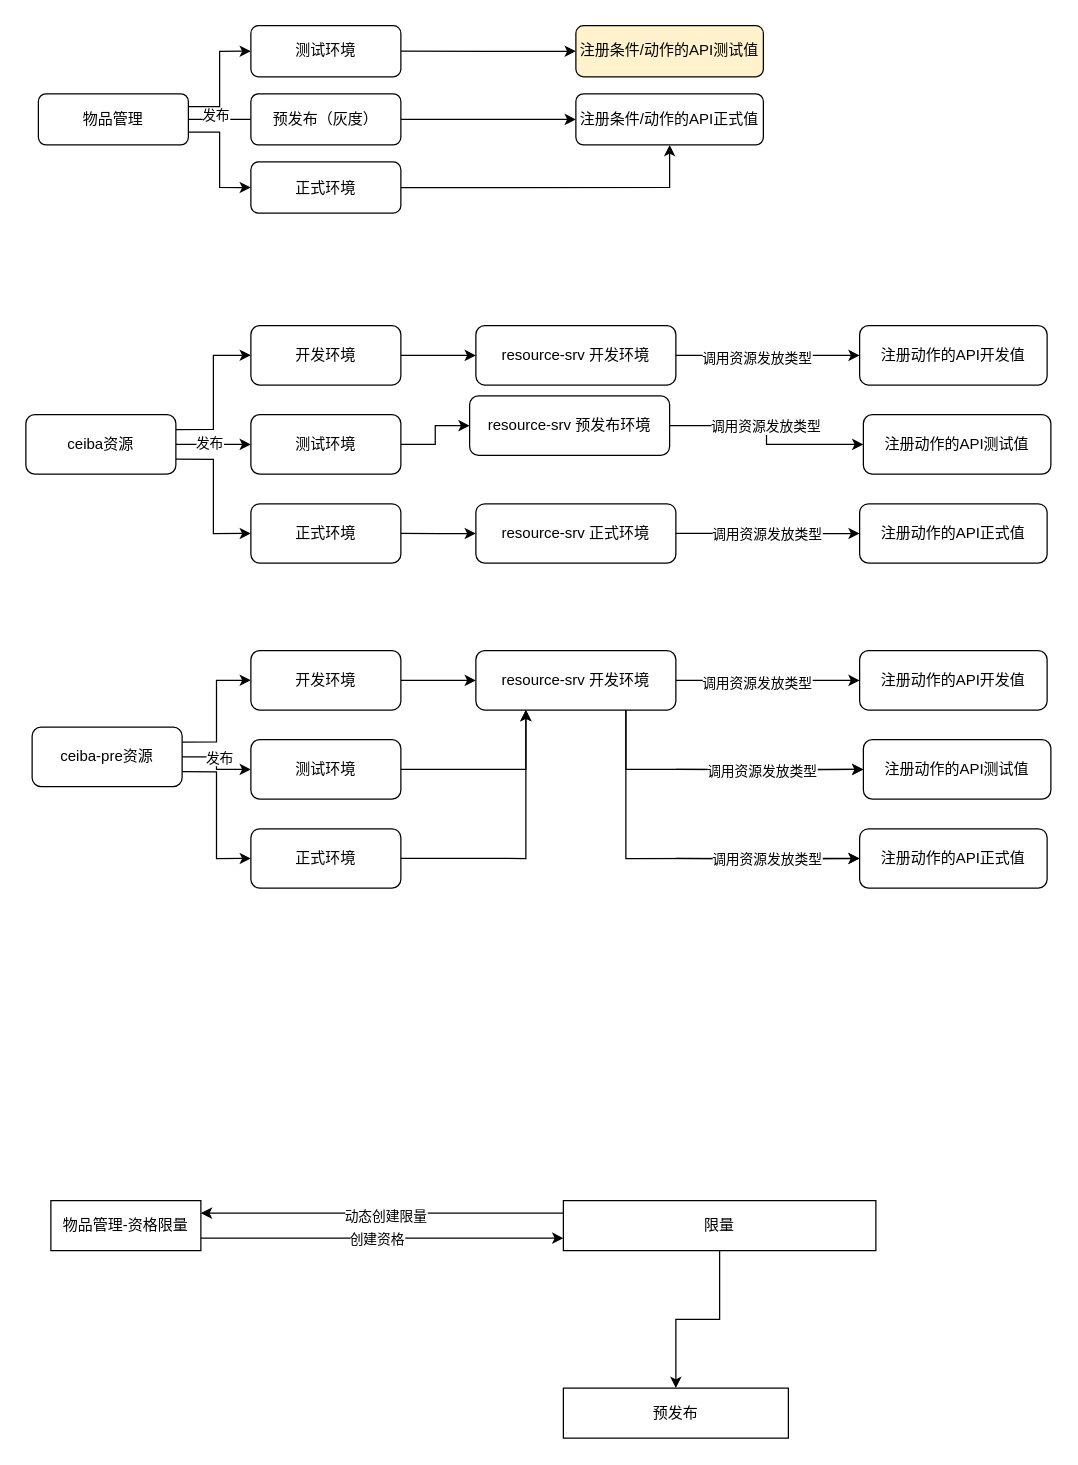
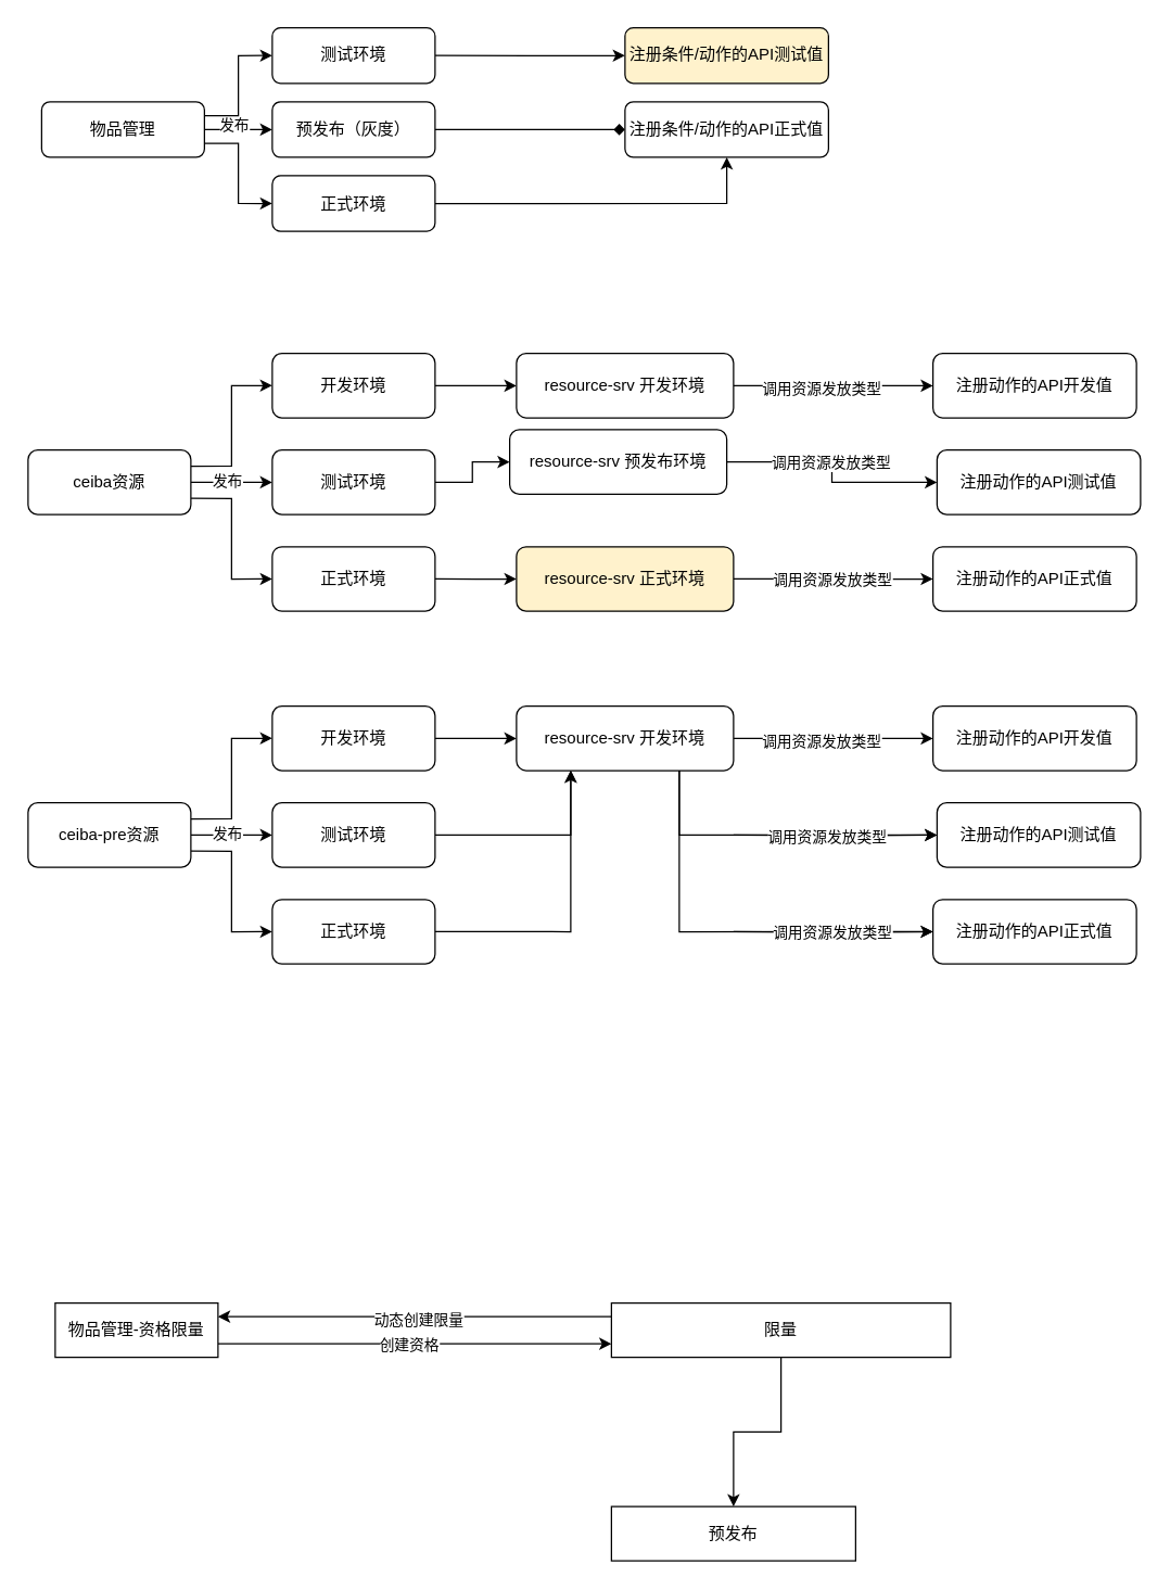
- <mxCell id="55" style="edgeStyle=orthogonalEdgeStyle;rounded=0;orthogonalLoop=1;jettySize=auto;html=1;exitX=1;exitY=0.5;exitDx=0;exitDy=0;entryX=0;entryY=0.5;entryDx=0;entryDy=0;endArrow=none;" edge="1" parent="54" source="59" target="63"><mxGeometry relative="1" as="geometry" /></mxCell>
+ <mxCell id="55" style="edgeStyle=orthogonalEdgeStyle;rounded=0;orthogonalLoop=1;jettySize=auto;html=1;exitX=1;exitY=0.5;exitDx=0;exitDy=0;entryX=0;entryY=0.5;entryDx=0;entryDy=0;" edge="1" parent="54" source="59" target="63"><mxGeometry relative="1" as="geometry" /></mxCell>
- <mxCell id="62" style="edgeStyle=orthogonalEdgeStyle;rounded=0;orthogonalLoop=1;jettySize=auto;html=1;exitX=1;exitY=0.5;exitDx=0;exitDy=0;" edge="1" parent="54" source="63" target="67"><mxGeometry relative="1" as="geometry" /></mxCell>
+ <mxCell id="62" style="edgeStyle=orthogonalEdgeStyle;rounded=0;orthogonalLoop=1;jettySize=auto;html=1;exitX=1;exitY=0.5;exitDx=0;exitDy=0;endArrow=diamond;" edge="1" parent="54" source="63" target="67"><mxGeometry relative="1" as="geometry" /></mxCell>
- <mxCell id="24" value="resource-srv 正式环境" style="rounded=1;whiteSpace=wrap;html=1;" vertex="1" parent="2"><mxGeometry x="360" y="142.5" width="160" height="47.5" as="geometry" /></mxCell>
+ <mxCell id="24" value="resource-srv 正式环境" style="rounded=1;whiteSpace=wrap;html=1;fillColor=#fff2cc;" vertex="1" parent="2"><mxGeometry x="360" y="142.5" width="160" height="47.5" as="geometry" /></mxCell>
- <mxCell id="33" value="ceiba-pre资源" style="rounded=1;whiteSpace=wrap;html=1;" vertex="1" parent="28"><mxGeometry x="5" y="61.25" width="120" height="47.5" as="geometry" /></mxCell>
+ <mxCell id="33" value="ceiba-pre资源" style="rounded=1;whiteSpace=wrap;html=1;" vertex="1" parent="28"><mxGeometry y="71.25" width="120" height="47.5" as="geometry" /></mxCell>
